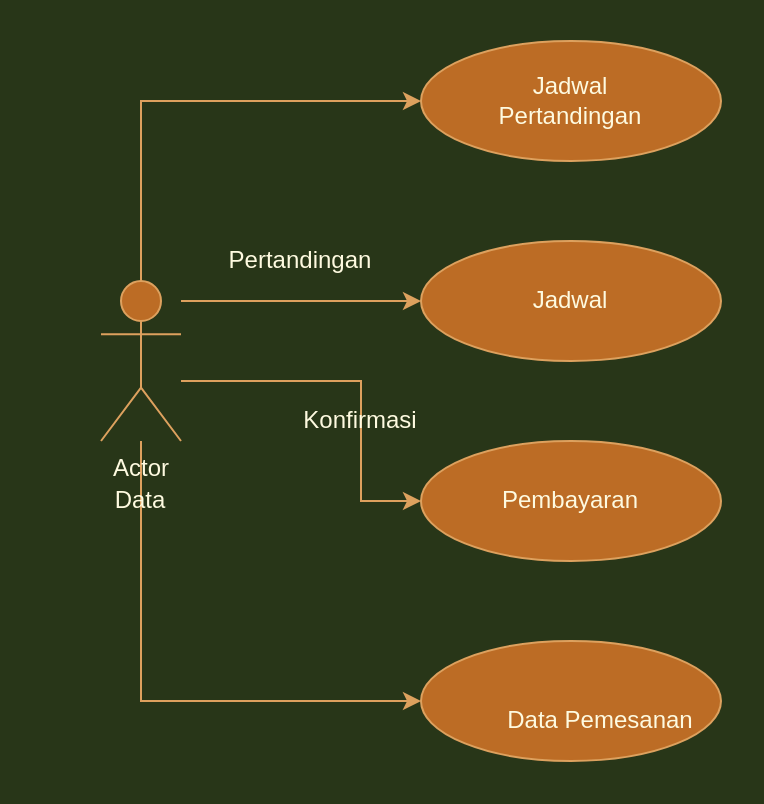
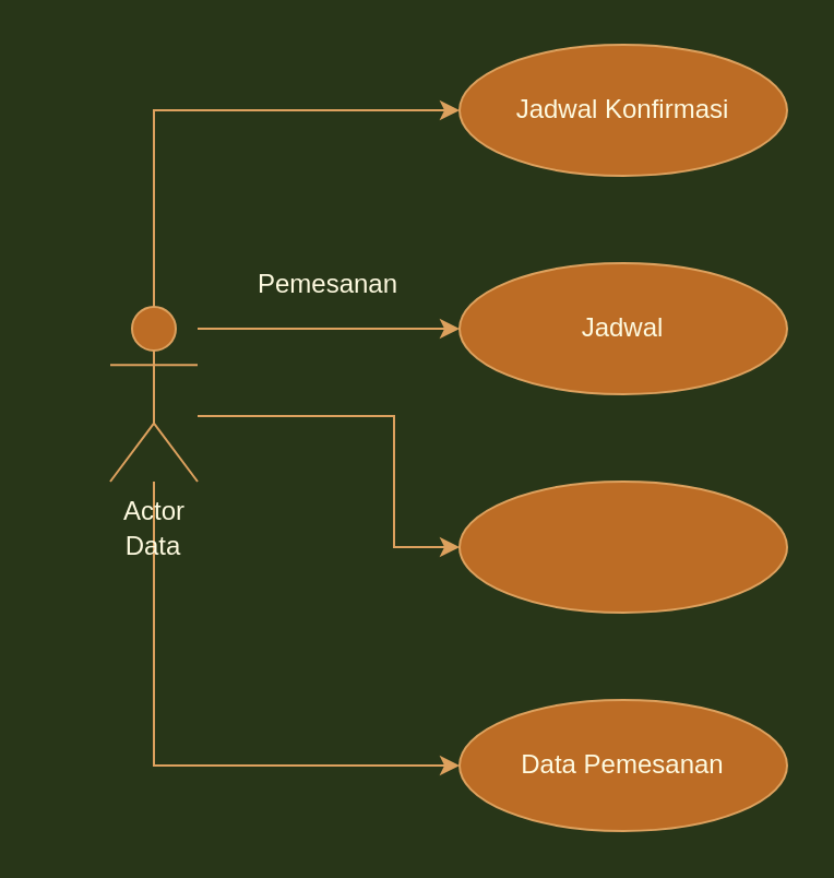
- <mxCell id="14" value="Jadwal Pertandingan" style="text;html=1;strokeColor=none;fillColor=none;align=center;verticalAlign=middle;whiteSpace=wrap;rounded=0;fontColor=#FEFAE0;" vertex="1" parent="1"><mxGeometry x="235" y="40" width="100" height="20" as="geometry" /></mxCell>
+ <mxCell id="14" value="Jadwal Konfirmasi" style="text;html=1;strokeColor=none;fillColor=none;align=center;verticalAlign=middle;whiteSpace=wrap;rounded=0;fontColor=#FEFAE0;" vertex="1" parent="1"><mxGeometry x="235" y="40" width="100" height="20" as="geometry" /></mxCell>
- <mxCell id="17" value="Pertandingan" style="text;html=1;strokeColor=none;fillColor=none;align=center;verticalAlign=middle;whiteSpace=wrap;rounded=0;fontColor=#FEFAE0;" vertex="1" parent="1"><mxGeometry x="100" y="120" width="100" height="20" as="geometry" /></mxCell>
+ <mxCell id="17" value="Pemesanan" style="text;html=1;strokeColor=none;fillColor=none;align=center;verticalAlign=middle;whiteSpace=wrap;rounded=0;fontColor=#FEFAE0;" vertex="1" parent="1"><mxGeometry x="100" y="120" width="100" height="20" as="geometry" /></mxCell>
- <mxCell id="16" value="Konfirmasi" style="text;html=1;strokeColor=none;fillColor=none;align=center;verticalAlign=middle;whiteSpace=wrap;rounded=0;fontColor=#FEFAE0;" vertex="1" parent="1"><mxGeometry x="130" y="200" width="100" height="20" as="geometry" /></mxCell>
- <mxCell id="12" value="Pembayaran" style="text;html=1;strokeColor=none;fillColor=none;align=center;verticalAlign=middle;whiteSpace=wrap;rounded=0;fontColor=#FEFAE0;" vertex="1" parent="1"><mxGeometry x="235" y="240" width="100" height="20" as="geometry" /></mxCell>
- <mxCell id="11" value="Data Pemesanan" style="text;html=1;strokeColor=none;fillColor=none;align=center;verticalAlign=middle;whiteSpace=wrap;rounded=0;fontColor=#FEFAE0;" vertex="1" parent="1"><mxGeometry x="250" y="350" width="100" height="20" as="geometry" /></mxCell>
+ <mxCell id="11" value="Data Pemesanan" style="text;html=1;strokeColor=none;fillColor=none;align=center;verticalAlign=middle;whiteSpace=wrap;rounded=0;fontColor=#FEFAE0;" vertex="1" parent="1"><mxGeometry x="235" y="340" width="100" height="20" as="geometry" /></mxCell>
